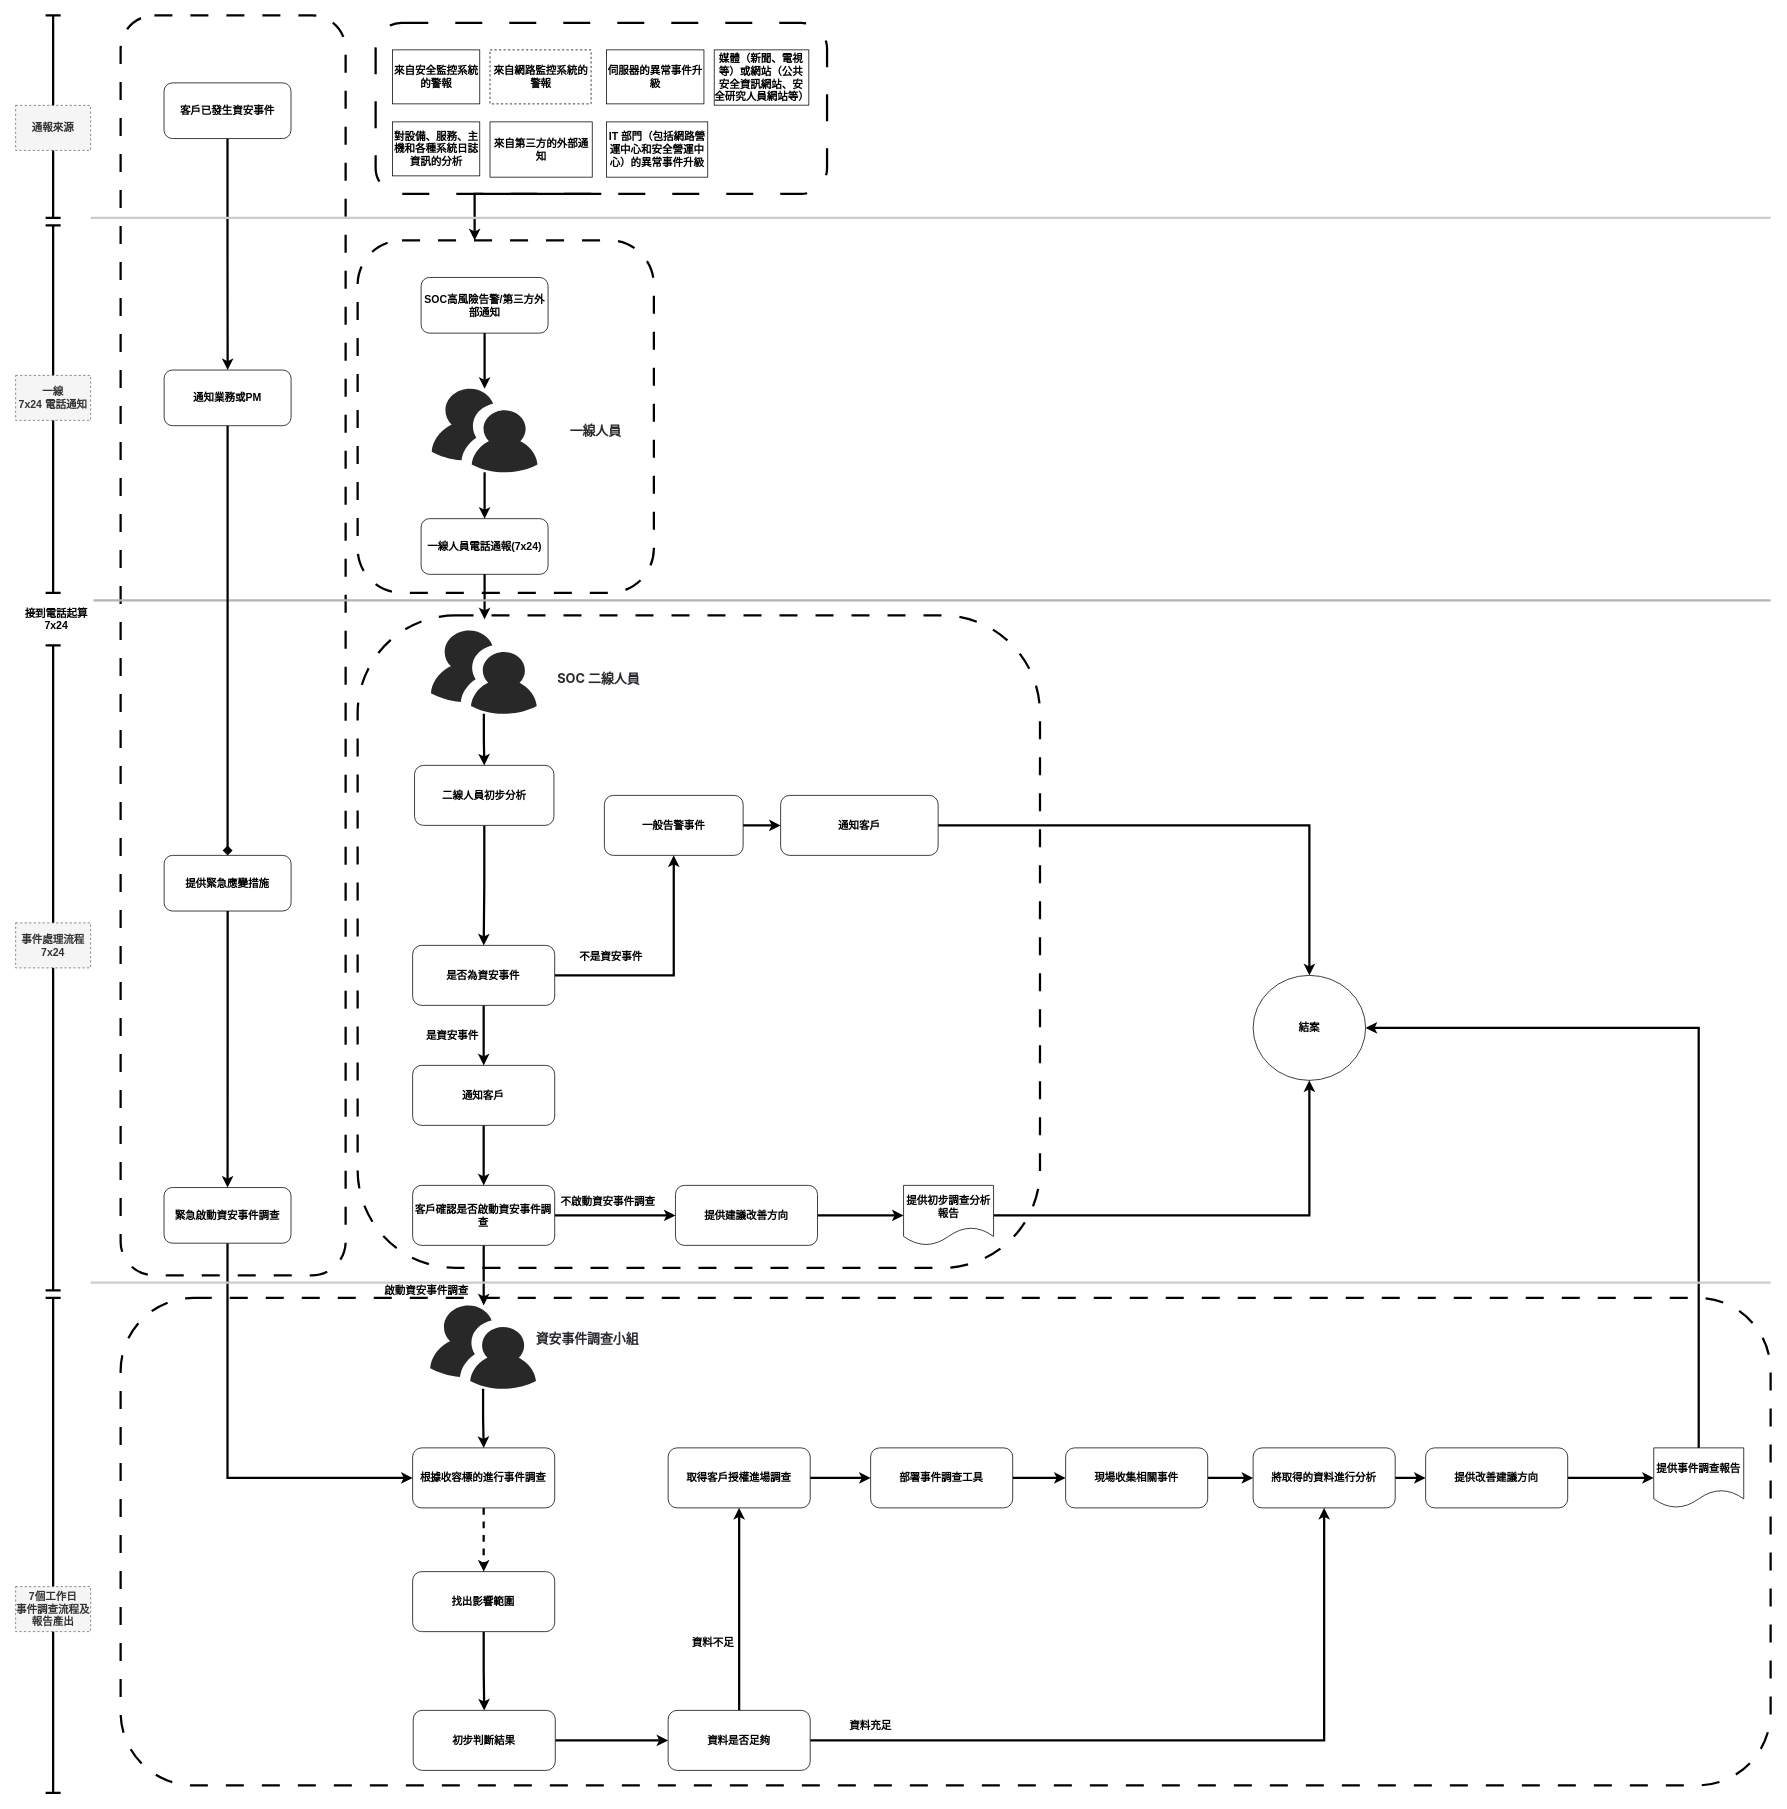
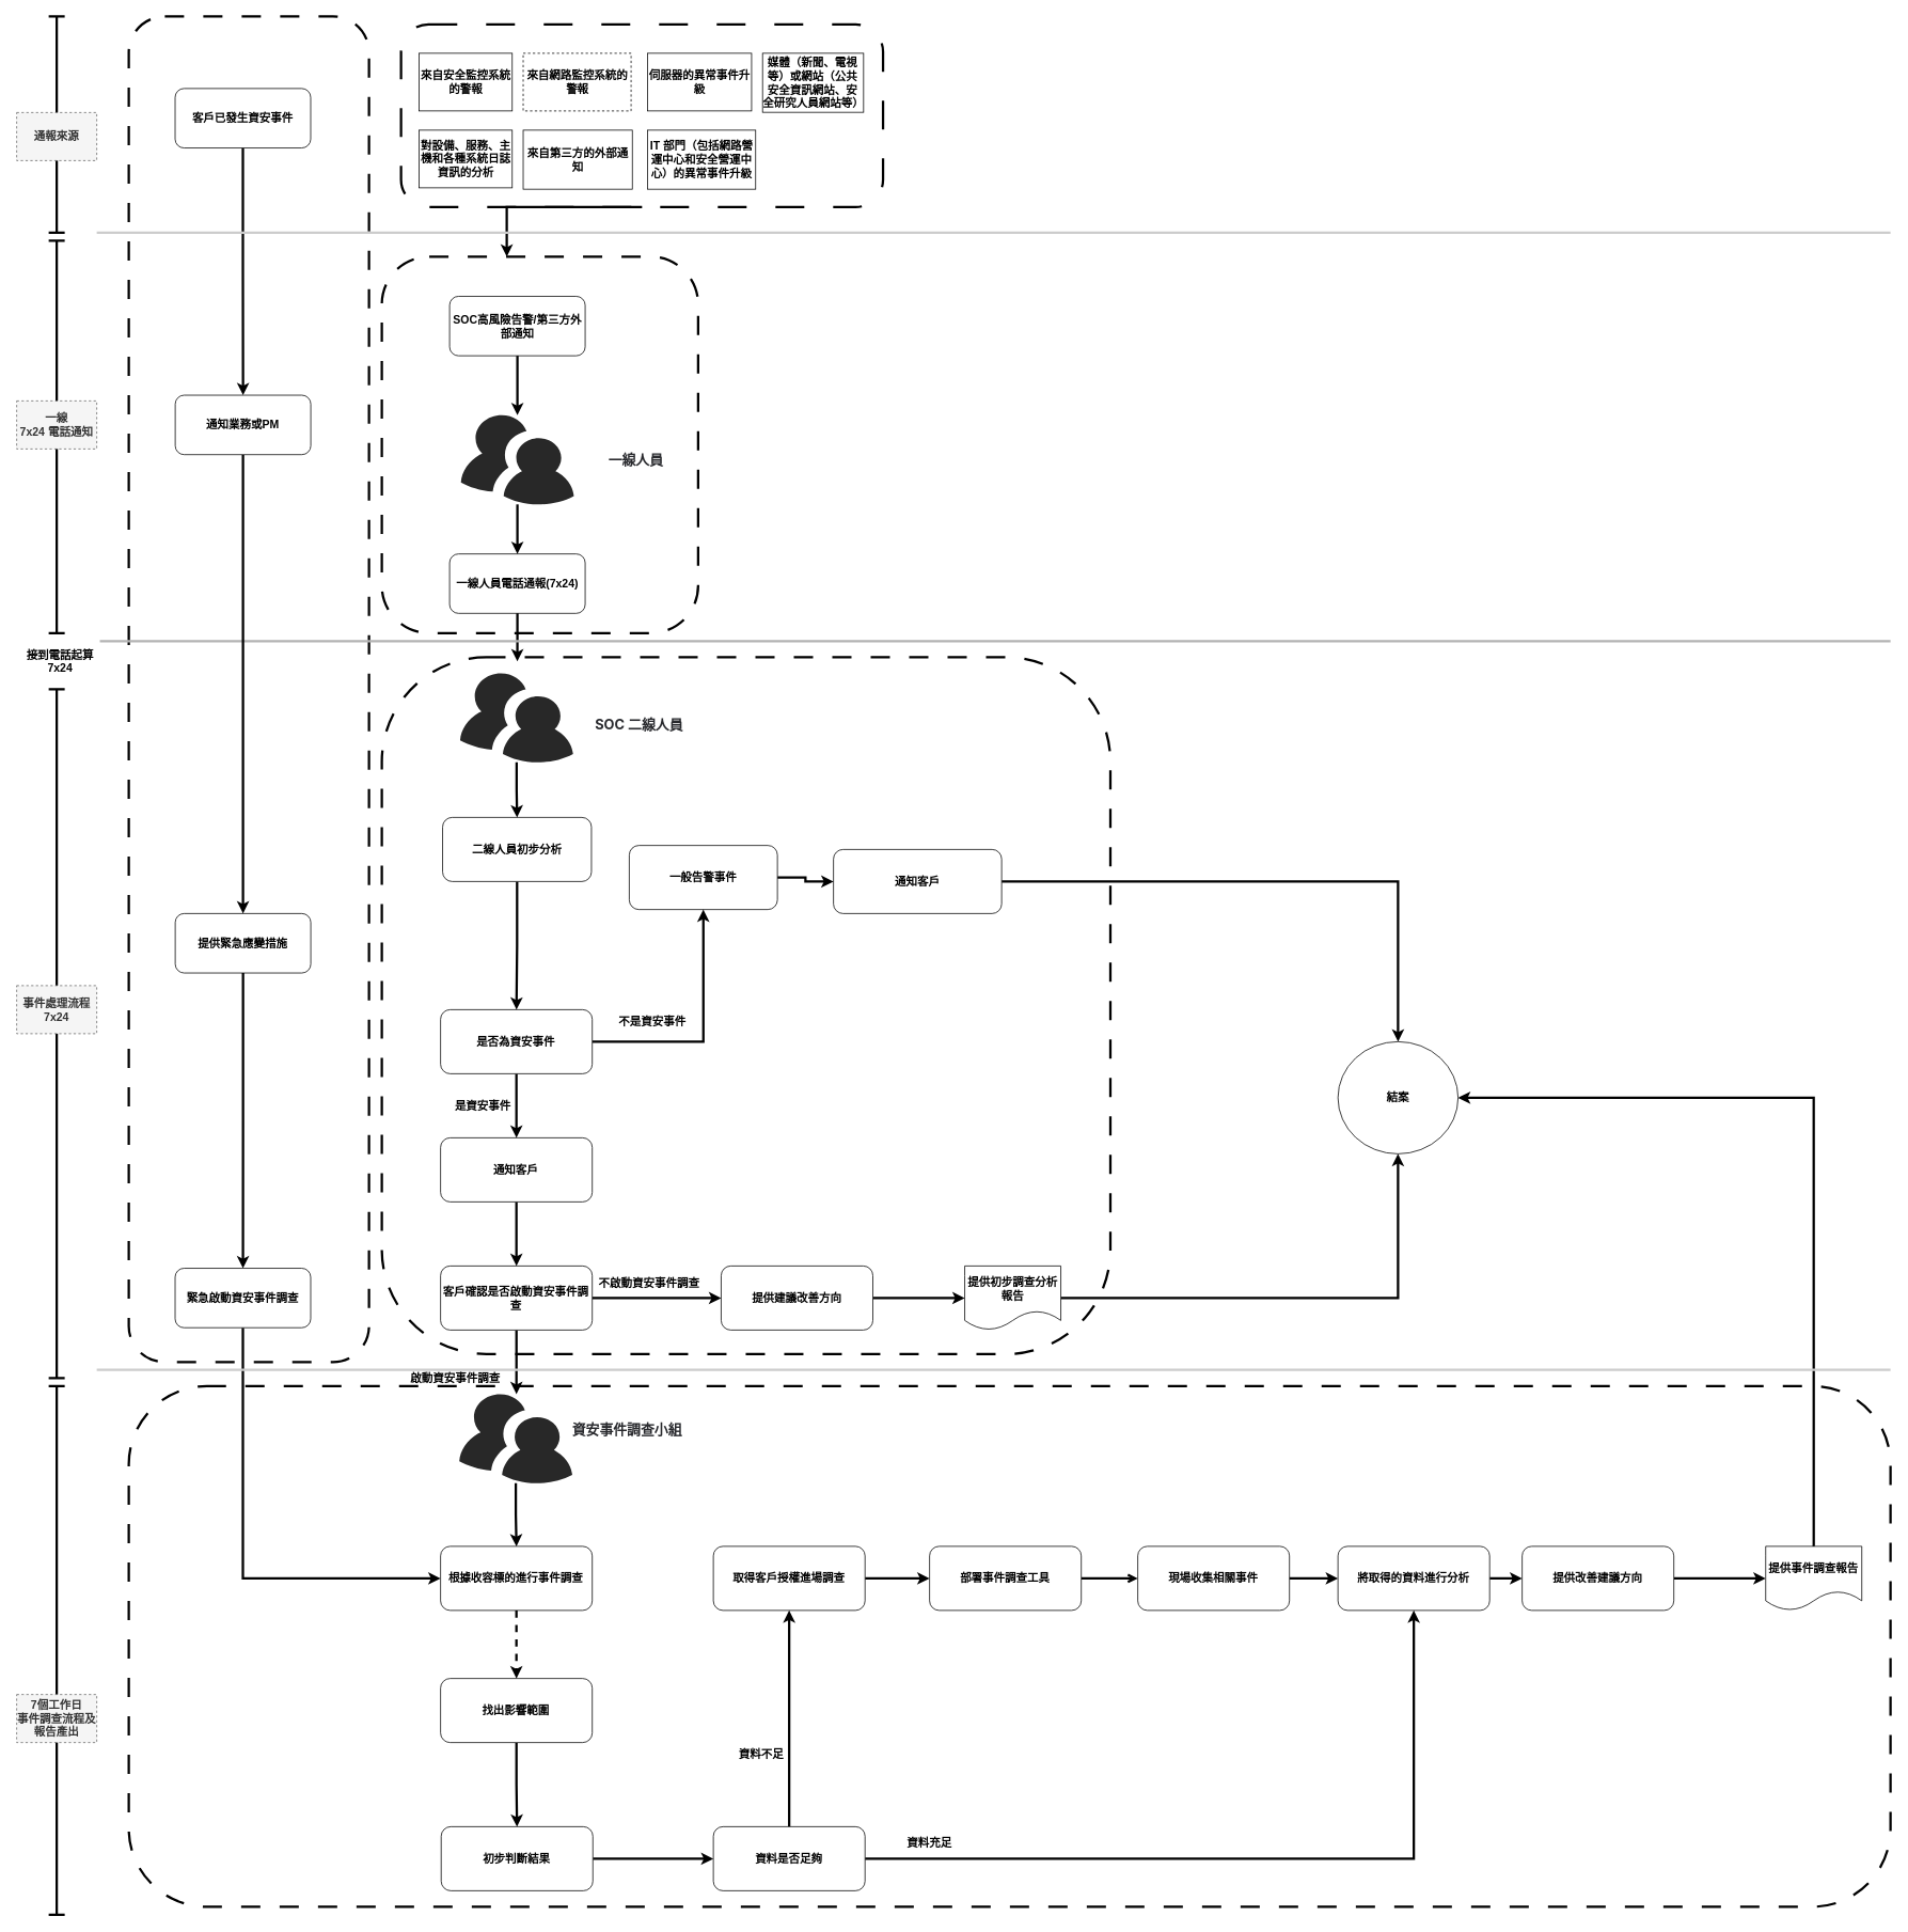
- <mxCell id="18" value="&lt;b&gt;&lt;font style=&quot;font-size: 14px;&quot;&gt;一般告警事件&lt;/font&gt;&lt;/b&gt;" style="whiteSpace=wrap;html=1;rounded=1;" parent="1" vertex="1"><mxGeometry x="805" y="1060" width="185" height="80" as="geometry" /></mxCell>
+ <mxCell id="18" value="&lt;b&gt;&lt;font style=&quot;font-size: 14px;&quot;&gt;一般告警事件&lt;/font&gt;&lt;/b&gt;" style="whiteSpace=wrap;html=1;rounded=1;" parent="1" vertex="1"><mxGeometry x="785" y="1055" width="185" height="80" as="geometry" /></mxCell>
- <mxCell id="91" style="edgeStyle=orthogonalEdgeStyle;rounded=0;orthogonalLoop=1;jettySize=auto;html=1;exitX=0.5;exitY=1;exitDx=0;exitDy=0;entryX=0.5;entryY=0;entryDx=0;entryDy=0;strokeWidth=3;endArrow=diamond;" parent="1" source="92" target="65" edge="1"><mxGeometry relative="1" as="geometry"><mxPoint x="303" y="1422" as="targetPoint" /></mxGeometry></mxCell>
+ <mxCell id="91" style="edgeStyle=orthogonalEdgeStyle;rounded=0;orthogonalLoop=1;jettySize=auto;html=1;exitX=0.5;exitY=1;exitDx=0;exitDy=0;entryX=0.5;entryY=0;entryDx=0;entryDy=0;strokeWidth=3;" parent="1" source="92" target="65" edge="1"><mxGeometry relative="1" as="geometry"><mxPoint x="303" y="1422" as="targetPoint" /></mxGeometry></mxCell>
- <mxCell id="43" value="" style="edgeStyle=orthogonalEdgeStyle;rounded=0;orthogonalLoop=1;jettySize=auto;html=1;strokeWidth=3;" parent="1" source="44" target="48" edge="1"><mxGeometry relative="1" as="geometry" /></mxCell>
+ <mxCell id="43" value="" style="edgeStyle=orthogonalEdgeStyle;rounded=0;orthogonalLoop=1;jettySize=auto;html=1;strokeWidth=3;endArrow=open;" parent="1" source="44" target="48" edge="1"><mxGeometry relative="1" as="geometry" /></mxCell>
